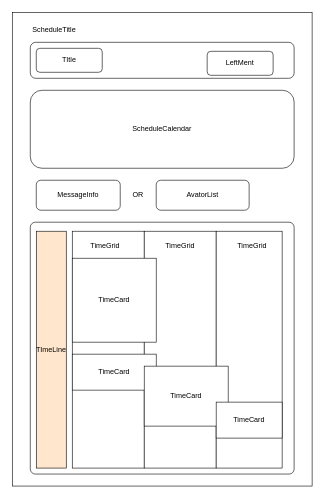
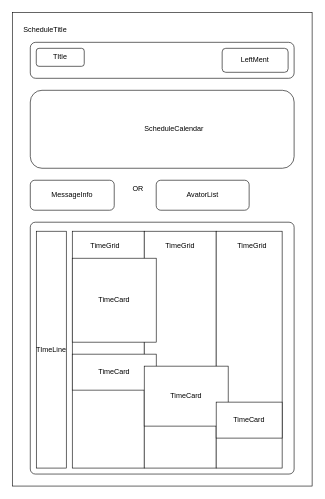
- <mxCell id="3" value="ScheduleTitle" style="text;html=1;strokeColor=none;fillColor=none;align=center;verticalAlign=middle;whiteSpace=wrap;rounded=0;" vertex="1" parent="1"><mxGeometry x="70" y="40" width="40" height="20" as="geometry" /></mxCell>
+ <mxCell id="3" value="ScheduleTitle" style="text;html=1;strokeColor=none;fillColor=none;align=center;verticalAlign=middle;whiteSpace=wrap;rounded=0;" vertex="1" parent="1"><mxGeometry x="55" y="40" width="40" height="20" as="geometry" /></mxCell>
- <mxCell id="7" value="TItle" style="rounded=1;whiteSpace=wrap;html=1;" vertex="1" parent="1"><mxGeometry x="60" y="80" width="110" height="40" as="geometry" /></mxCell>
+ <mxCell id="7" value="TItle" style="rounded=1;whiteSpace=wrap;html=1;" vertex="1" parent="1"><mxGeometry x="60" y="80" width="80" height="30" as="geometry" /></mxCell>
- <mxCell id="8" value="LeftMent" style="rounded=1;whiteSpace=wrap;html=1;" vertex="1" parent="1"><mxGeometry x="345" y="85" width="110" height="40" as="geometry" /></mxCell>
+ <mxCell id="8" value="LeftMent" style="rounded=1;whiteSpace=wrap;html=1;" vertex="1" parent="1"><mxGeometry x="370" y="80" width="110" height="40" as="geometry" /></mxCell>
- <mxCell id="6" value="ScheduleCalendar" style="text;html=1;strokeColor=none;fillColor=none;align=center;verticalAlign=middle;whiteSpace=wrap;rounded=0;" vertex="1" parent="1"><mxGeometry x="250" y="205" width="40" height="20" as="geometry" /></mxCell>
+ <mxCell id="6" value="ScheduleCalendar" style="text;html=1;strokeColor=none;fillColor=none;align=center;verticalAlign=middle;whiteSpace=wrap;rounded=0;" vertex="1" parent="1"><mxGeometry x="270" y="205" width="40" height="20" as="geometry" /></mxCell>
- <mxCell id="9" value="MessageInfo" style="rounded=1;whiteSpace=wrap;html=1;" vertex="1" parent="1"><mxGeometry x="60" y="300" width="140" height="50" as="geometry" /></mxCell>
+ <mxCell id="9" value="MessageInfo" style="rounded=1;whiteSpace=wrap;html=1;" vertex="1" parent="1"><mxGeometry x="50" y="300" width="140" height="50" as="geometry" /></mxCell>
- <mxCell id="11" value="OR" style="text;html=1;strokeColor=none;fillColor=none;align=center;verticalAlign=middle;whiteSpace=wrap;rounded=0;" vertex="1" parent="1"><mxGeometry x="210" y="315" width="40" height="20" as="geometry" /></mxCell>
+ <mxCell id="11" value="OR" style="text;html=1;strokeColor=none;fillColor=none;align=center;verticalAlign=middle;whiteSpace=wrap;rounded=0;" vertex="1" parent="1"><mxGeometry x="210" y="305" width="40" height="20" as="geometry" /></mxCell>
- <mxCell id="13" value="TImeLine" style="rounded=0;whiteSpace=wrap;html=1;fillColor=#ffe6cc;" vertex="1" parent="1"><mxGeometry x="60" y="385" width="50" height="395" as="geometry" /></mxCell>
+ <mxCell id="13" value="TImeLine" style="rounded=0;whiteSpace=wrap;html=1;" vertex="1" parent="1"><mxGeometry x="60" y="385" width="50" height="395" as="geometry" /></mxCell>
